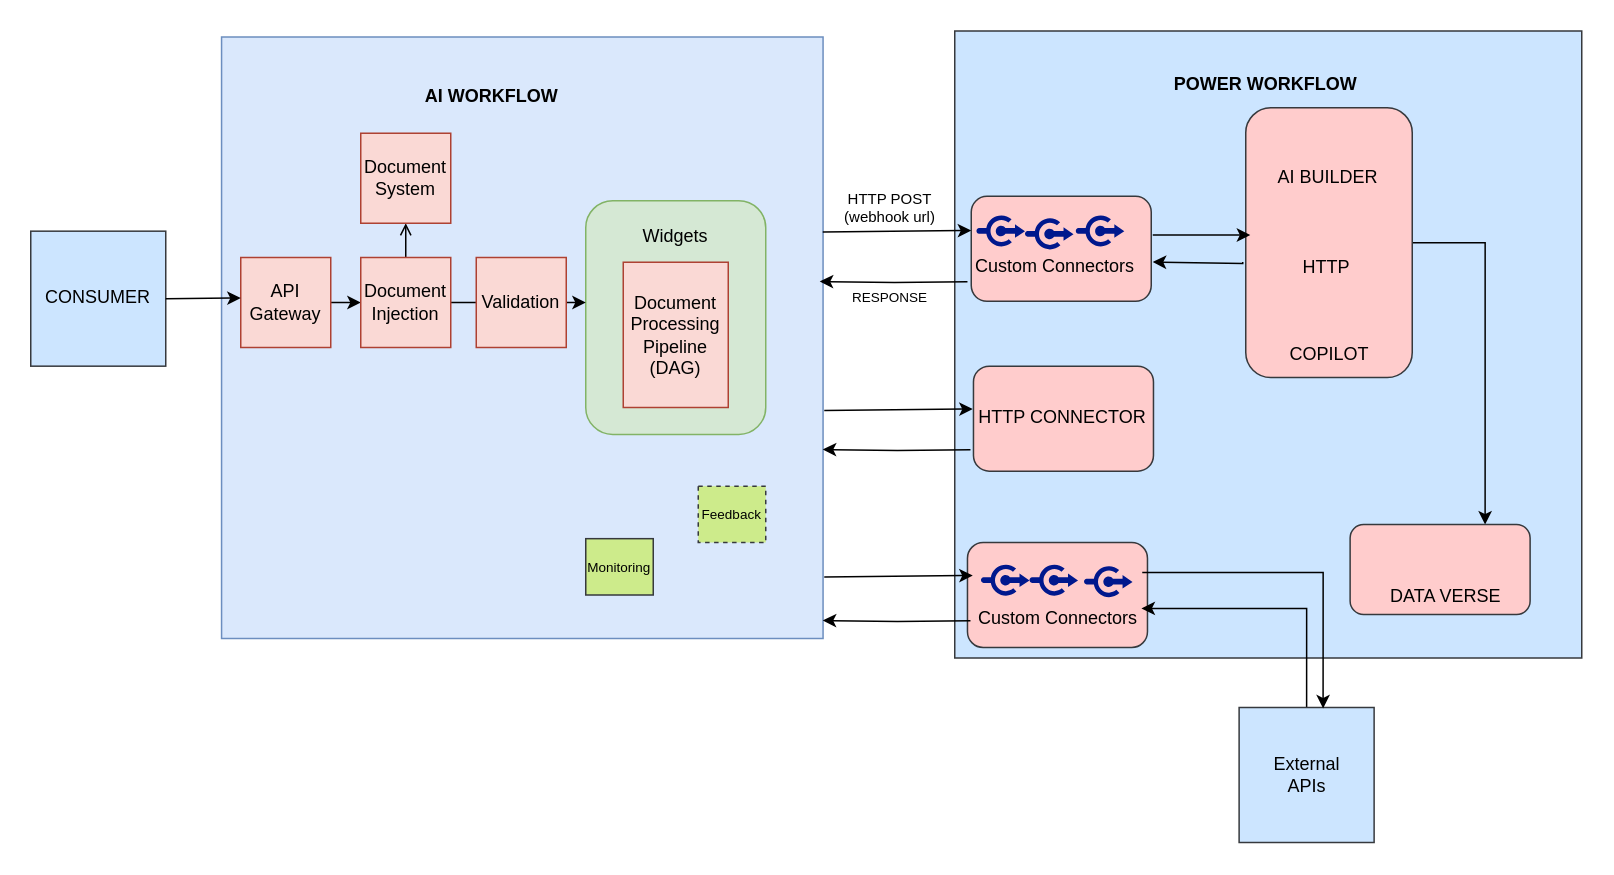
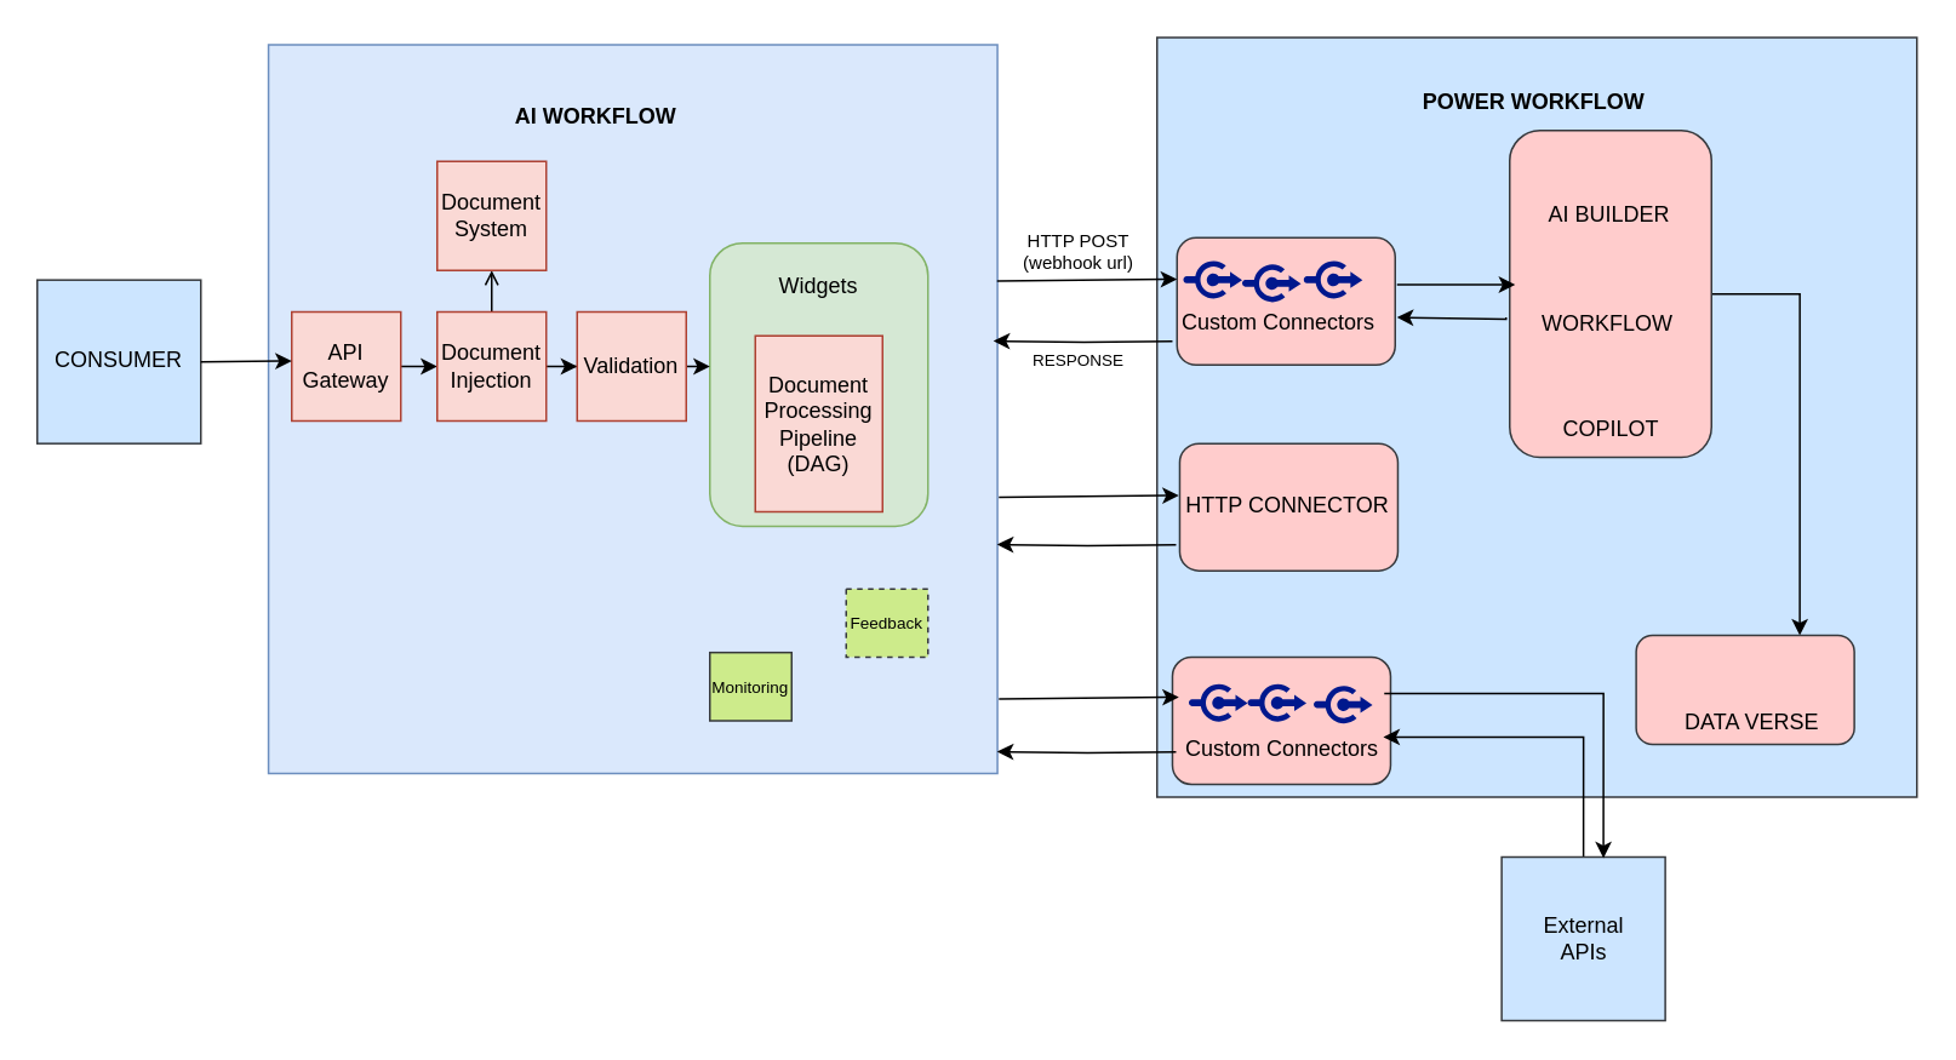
- <mxCell id="48" value="HTTP" style="text;html=1;align=center;verticalAlign=middle;whiteSpace=wrap;rounded=0;" parent="1" vertex="1"><mxGeometry x="853.76" y="163.16" width="60" height="30" as="geometry" /></mxCell>
+ <mxCell id="48" value="WORKFLOW" style="text;html=1;align=center;verticalAlign=middle;whiteSpace=wrap;rounded=0;" parent="1" vertex="1"><mxGeometry x="853.76" y="163.16" width="60" height="30" as="geometry" /></mxCell>
- <mxCell id="44" style="edgeStyle=orthogonalEdgeStyle;rounded=0;orthogonalLoop=1;jettySize=auto;html=1;exitX=1;exitY=0.5;exitDx=0;exitDy=0;endArrow=none;" parent="1" source="46" target="52" edge="1"><mxGeometry relative="1" as="geometry" /></mxCell>
+ <mxCell id="44" style="edgeStyle=orthogonalEdgeStyle;rounded=0;orthogonalLoop=1;jettySize=auto;html=1;exitX=1;exitY=0.5;exitDx=0;exitDy=0;" parent="1" source="46" target="52" edge="1"><mxGeometry relative="1" as="geometry" /></mxCell>
- <mxCell id="50" value="Document Processing Pipeline (DAG)" style="rounded=0;whiteSpace=wrap;html=1;fillColor=#fad9d5;strokeColor=#ae4132;" parent="1" vertex="1"><mxGeometry x="415" y="174.16" width="70" height="96.84" as="geometry" /></mxCell>
+ <mxCell id="50" value="Document Processing Pipeline (DAG)" style="rounded=0;whiteSpace=wrap;html=1;fillColor=#fad9d5;strokeColor=#ae4132;" parent="1" vertex="1"><mxGeometry x="415" y="184.16" width="70" height="96.84" as="geometry" /></mxCell>
